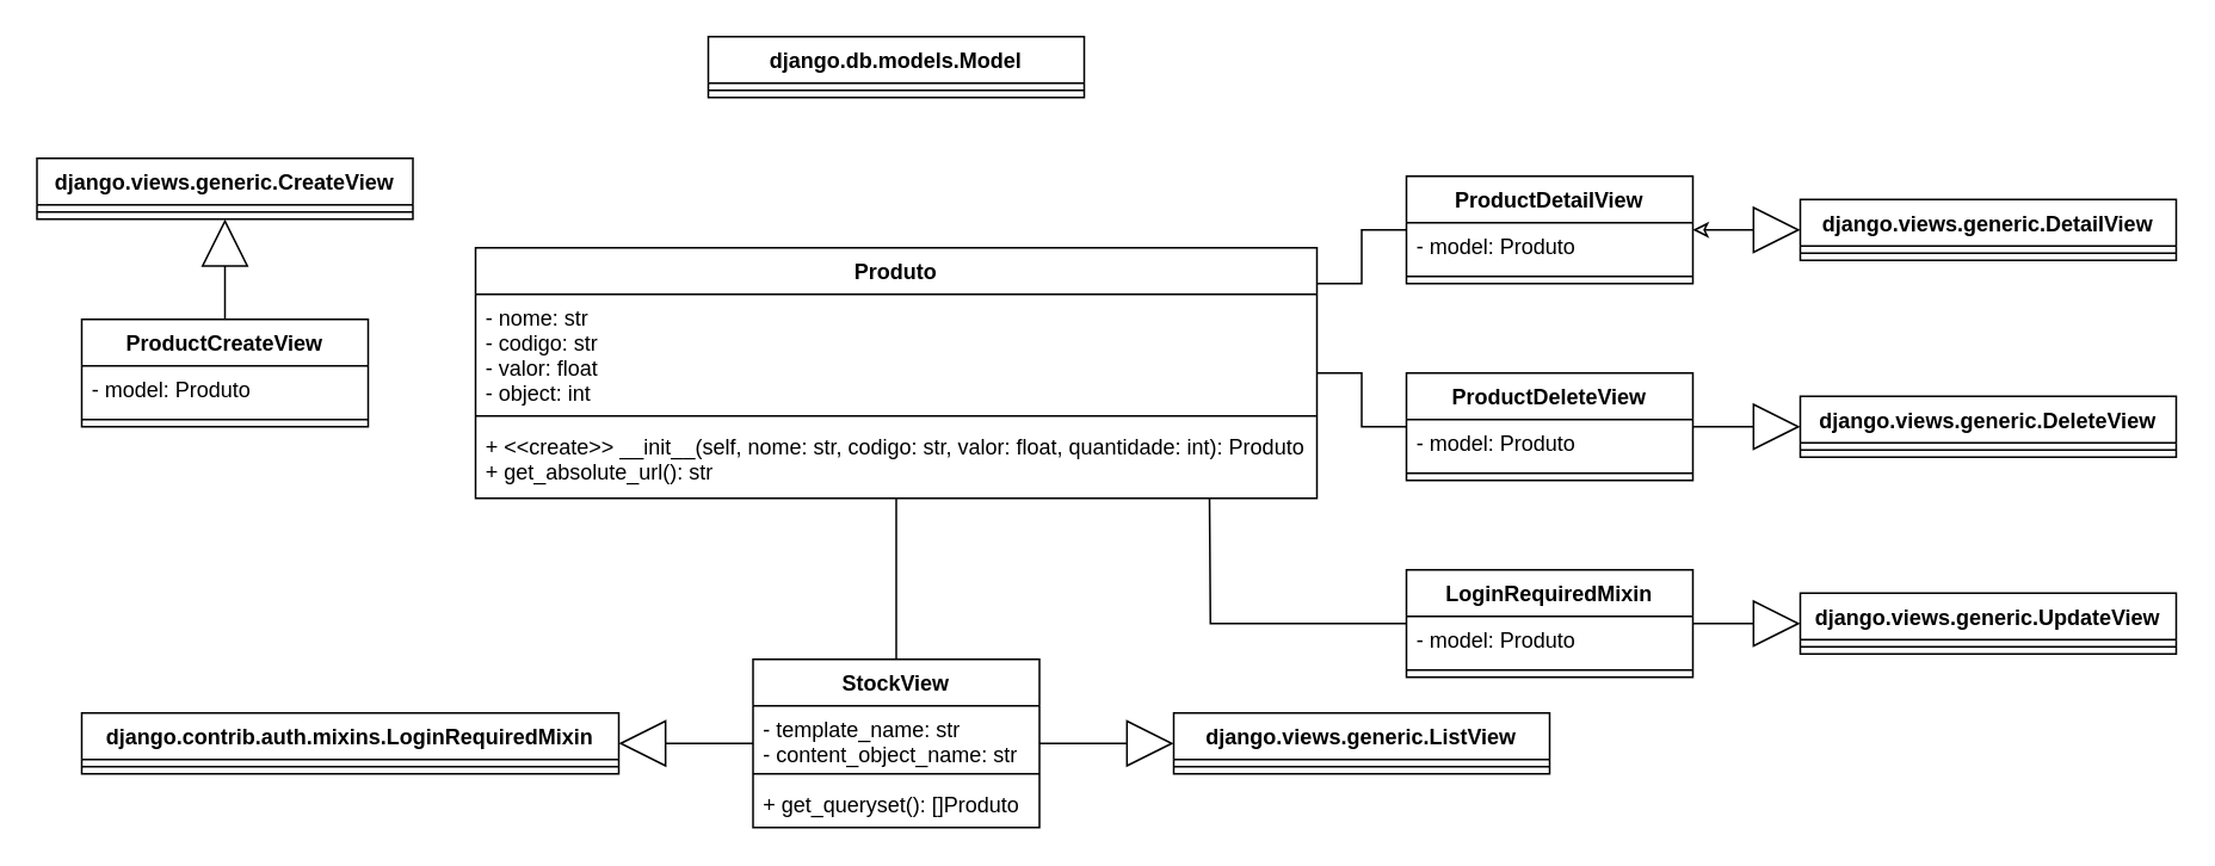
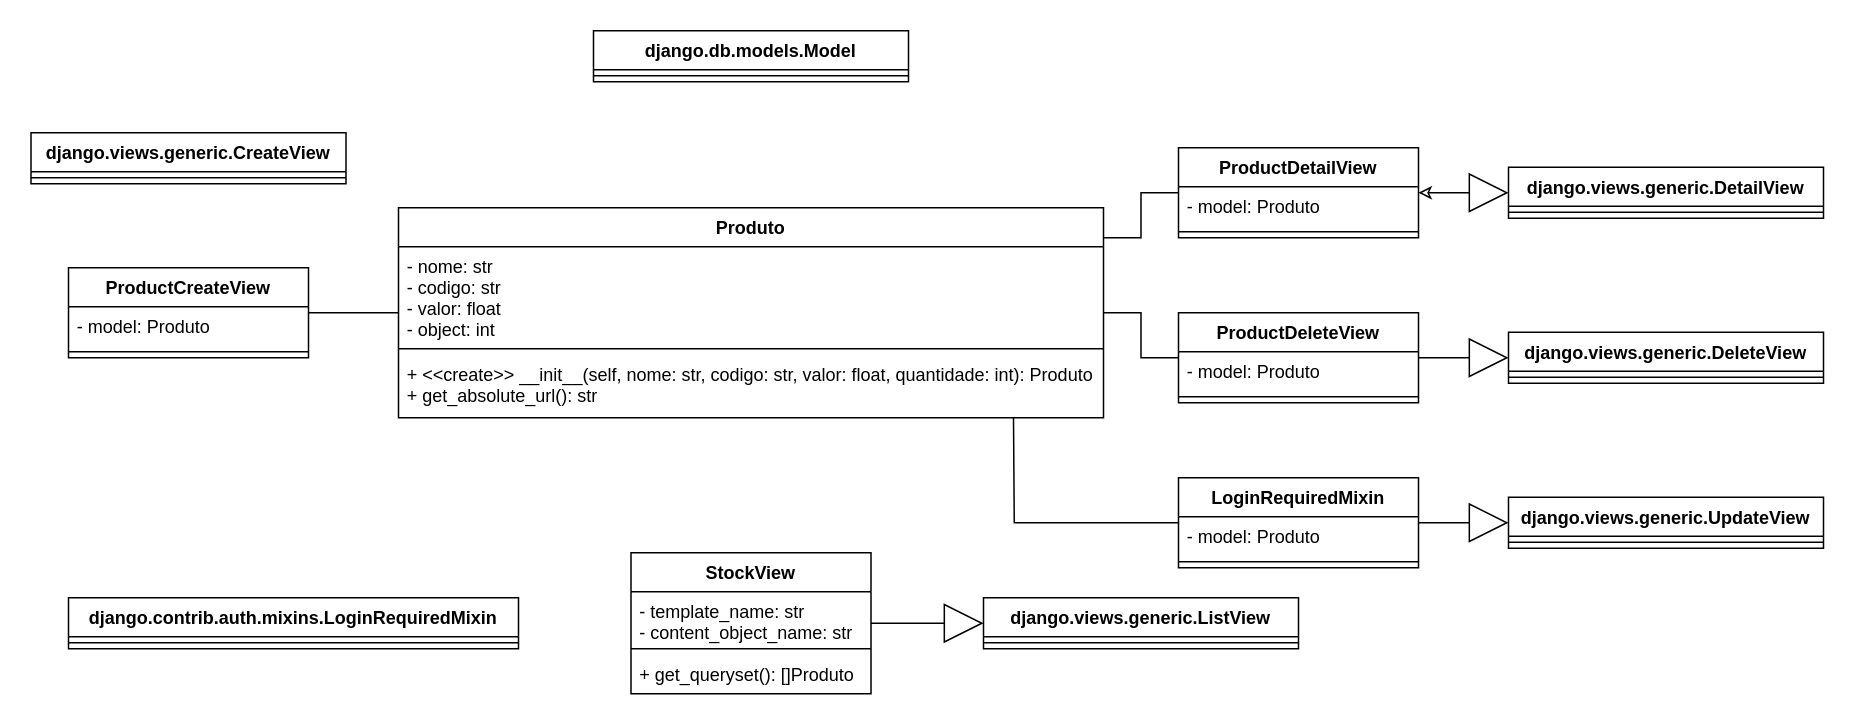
- <mxCell id="4" style="edgeStyle=orthogonalEdgeStyle;rounded=0;orthogonalLoop=1;jettySize=auto;html=1;endArrow=none;endFill=0;startArrow=block;startFill=0;startSize=24;" edge="1" parent="1" source="5" target="23"><mxGeometry relative="1" as="geometry" /></mxCell>
+ <mxCell id="22" style="edgeStyle=orthogonalEdgeStyle;rounded=0;orthogonalLoop=1;jettySize=auto;html=1;endArrow=none;endFill=0;" edge="1" parent="1" source="23" target="16"><mxGeometry relative="1" as="geometry" /></mxCell>
- <mxCell id="38" style="edgeStyle=orthogonalEdgeStyle;rounded=0;orthogonalLoop=1;jettySize=auto;html=1;endArrow=none;endFill=0;" edge="1" parent="1" source="41" target="16"><mxGeometry relative="1" as="geometry" /></mxCell>
- <mxCell id="40" style="edgeStyle=orthogonalEdgeStyle;rounded=0;orthogonalLoop=1;jettySize=auto;html=1;entryX=1;entryY=0.5;entryDx=0;entryDy=0;endArrow=block;endFill=0;endSize=24;" edge="1" parent="1" source="41" target="45"><mxGeometry relative="1" as="geometry" /></mxCell>
